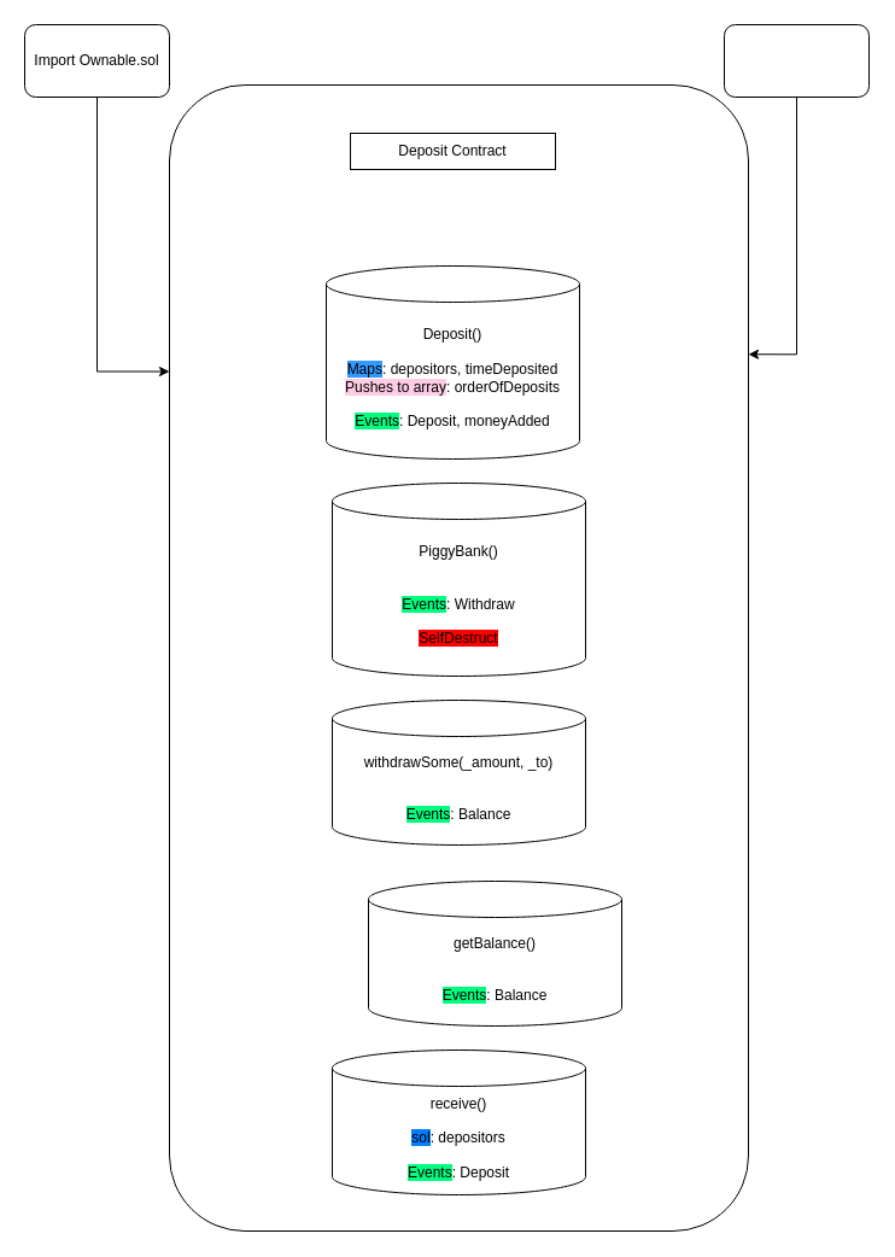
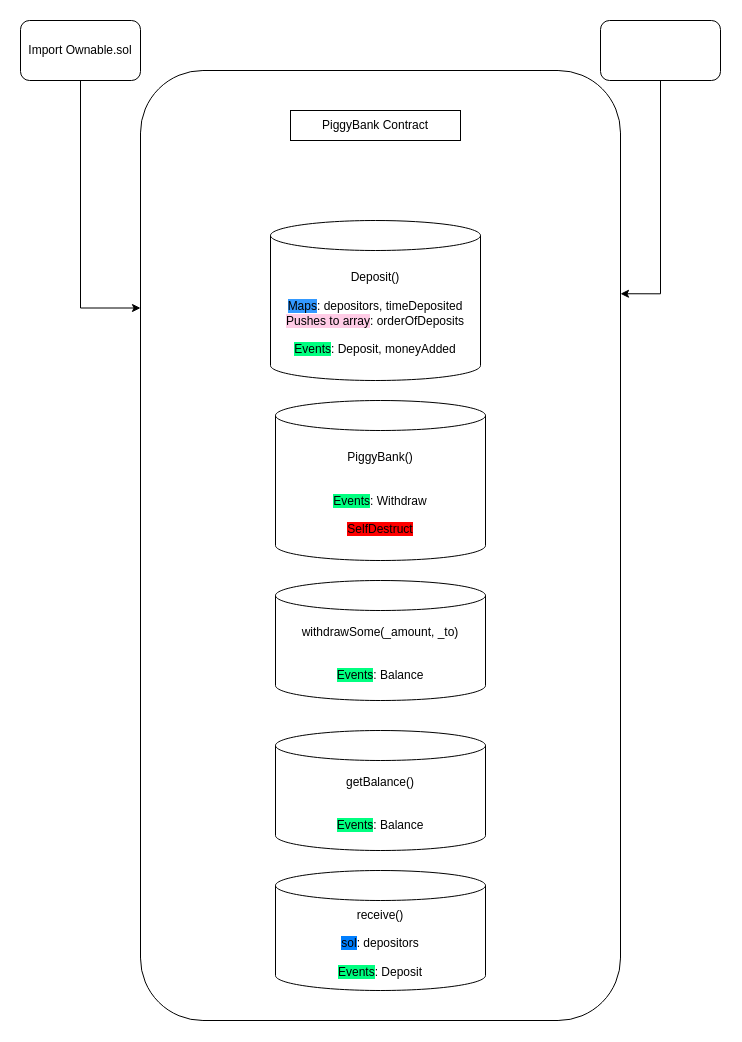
- <mxCell id="3" value="Deposit Contract" style="rounded=0;whiteSpace=wrap;html=1;" vertex="1" parent="1"><mxGeometry x="290" y="110" width="170" height="30" as="geometry" /></mxCell>
+ <mxCell id="3" value="PiggyBank Contract" style="rounded=0;whiteSpace=wrap;html=1;" vertex="1" parent="1"><mxGeometry x="290" y="110" width="170" height="30" as="geometry" /></mxCell>
- <mxCell id="11" value="getBalance()&lt;br style=&quot;border-color: var(--border-color);&quot;&gt;&lt;br style=&quot;border-color: var(--border-color);&quot;&gt;&lt;br style=&quot;border-color: var(--border-color);&quot;&gt;&lt;span style=&quot;background-color: rgb(0, 255, 128);&quot;&gt;Events&lt;/span&gt;: Balance" style="shape=cylinder3;whiteSpace=wrap;html=1;boundedLbl=1;backgroundOutline=1;size=15;" vertex="1" parent="1"><mxGeometry x="305" y="730" width="210" height="120" as="geometry" /></mxCell>
+ <mxCell id="11" value="getBalance()&lt;br style=&quot;border-color: var(--border-color);&quot;&gt;&lt;br style=&quot;border-color: var(--border-color);&quot;&gt;&lt;br style=&quot;border-color: var(--border-color);&quot;&gt;&lt;span style=&quot;background-color: rgb(0, 255, 128);&quot;&gt;Events&lt;/span&gt;: Balance" style="shape=cylinder3;whiteSpace=wrap;html=1;boundedLbl=1;backgroundOutline=1;size=15;" vertex="1" parent="1"><mxGeometry x="275" y="730" width="210" height="120" as="geometry" /></mxCell>
